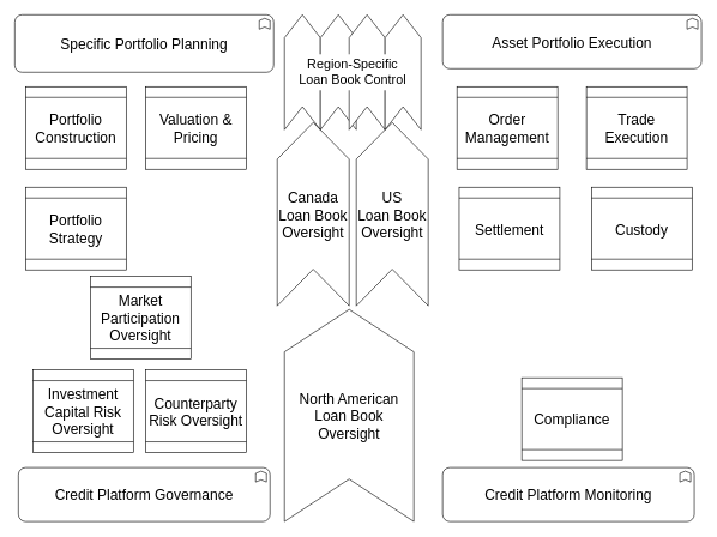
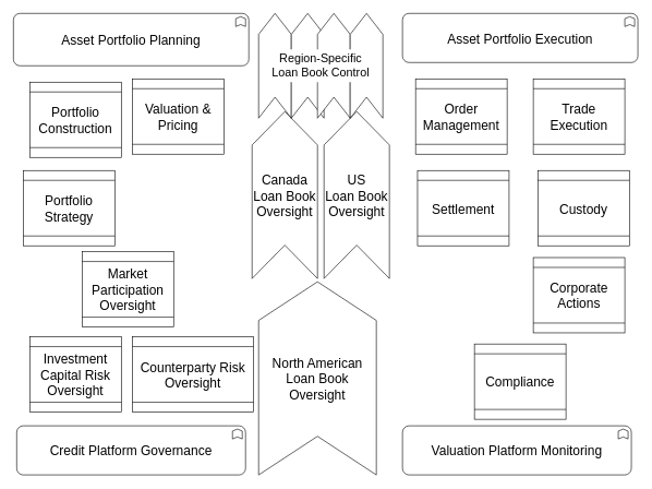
- <mxCell id="2" value="&lt;font style=&quot;font-size: 20px&quot;&gt;Specific Portfolio Planning&lt;/font&gt;" style="html=1;outlineConnect=0;whiteSpace=wrap;shape=mxgraph.archimate3.application;appType=func;archiType=rounded;fillColor=#FFFFFF;" vertex="1" parent="1"><mxGeometry x="20" y="20" width="360" height="80" as="geometry" /></mxCell>
+ <mxCell id="2" value="&lt;font style=&quot;font-size: 20px&quot;&gt;Asset Portfolio Planning&lt;/font&gt;" style="html=1;outlineConnect=0;whiteSpace=wrap;shape=mxgraph.archimate3.application;appType=func;archiType=rounded;fillColor=#FFFFFF;" vertex="1" parent="1"><mxGeometry x="20" y="20" width="360" height="80" as="geometry" /></mxCell>
- <mxCell id="12" value="&lt;font style=&quot;font-size: 20px&quot;&gt;Portfolio Construction&lt;/font&gt;" style="html=1;outlineConnect=0;whiteSpace=wrap;shape=mxgraph.archimate3.contract;strokeColor=#000000;fillColor=#FFFFFF;" vertex="1" parent="1"><mxGeometry x="35" y="120" width="140" height="115" as="geometry" /></mxCell>
+ <mxCell id="12" value="&lt;font style=&quot;font-size: 20px&quot;&gt;Portfolio Construction&lt;/font&gt;" style="html=1;outlineConnect=0;whiteSpace=wrap;shape=mxgraph.archimate3.contract;strokeColor=#000000;fillColor=#FFFFFF;" vertex="1" parent="1"><mxGeometry x="45" y="125" width="140" height="115" as="geometry" /></mxCell>
+ <mxCell id="17" value="&lt;font style=&quot;font-size: 20px&quot;&gt;Corporate Actions&lt;/font&gt;" style="html=1;outlineConnect=0;whiteSpace=wrap;shape=mxgraph.archimate3.contract;strokeColor=#000000;fillColor=#FFFFFF;" vertex="1" parent="1"><mxGeometry x="815" y="393" width="140" height="115" as="geometry" /></mxCell>
- <mxCell id="9" value="&lt;font style=&quot;font-size: 20px&quot;&gt;Counterparty Risk Oversight&lt;/font&gt;" style="html=1;outlineConnect=0;whiteSpace=wrap;shape=mxgraph.archimate3.contract;strokeColor=#000000;fillColor=#FFFFFF;" vertex="1" parent="1"><mxGeometry x="202" y="514" width="140" height="115" as="geometry" /></mxCell>
+ <mxCell id="9" value="&lt;font style=&quot;font-size: 20px&quot;&gt;Counterparty Risk Oversight&lt;/font&gt;" style="html=1;outlineConnect=0;whiteSpace=wrap;shape=mxgraph.archimate3.contract;strokeColor=#000000;fillColor=#FFFFFF;" vertex="1" parent="1"><mxGeometry x="202" y="514" width="185" height="115" as="geometry" /></mxCell>
- <mxCell id="4" value="&lt;font style=&quot;font-size: 20px&quot;&gt;Credit Platform Monitoring&lt;/font&gt;" style="html=1;outlineConnect=0;whiteSpace=wrap;shape=mxgraph.archimate3.application;appType=func;archiType=rounded;fillColor=#FFFFFF;" vertex="1" parent="1"><mxGeometry x="615" y="650" width="350" height="75" as="geometry" /></mxCell>
+ <mxCell id="4" value="&lt;font style=&quot;font-size: 20px&quot;&gt;Valuation Platform Monitoring&lt;/font&gt;" style="html=1;outlineConnect=0;whiteSpace=wrap;shape=mxgraph.archimate3.application;appType=func;archiType=rounded;fillColor=#FFFFFF;" vertex="1" parent="1"><mxGeometry x="615" y="650" width="350" height="75" as="geometry" /></mxCell>
